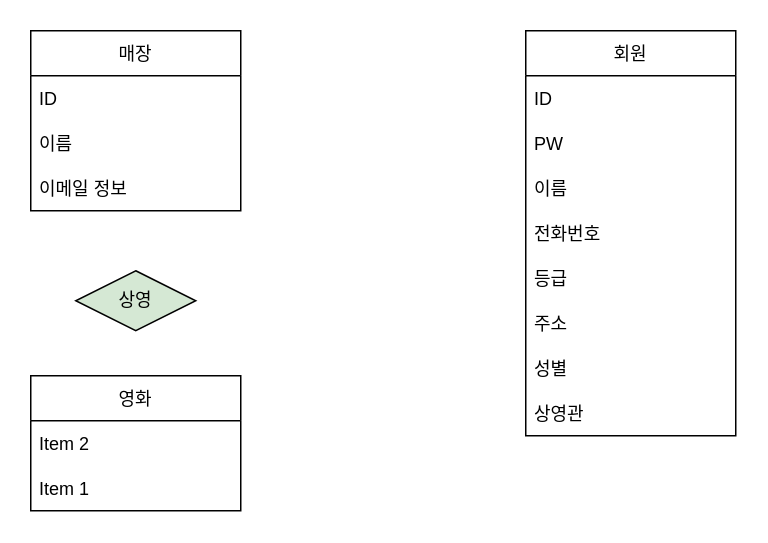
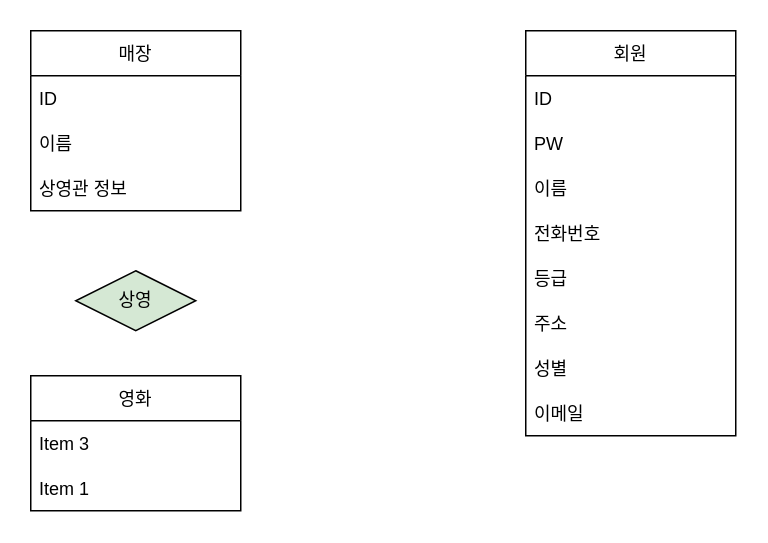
- <mxCell id="14" value="이메일 정보" style="text;strokeColor=none;fillColor=none;align=left;verticalAlign=middle;spacingLeft=4;spacingRight=4;overflow=hidden;points=[[0,0.5],[1,0.5]];portConstraint=eastwest;rotatable=0;" vertex="1" parent="11"><mxGeometry y="90" width="140" height="30" as="geometry" /></mxCell>
+ <mxCell id="14" value="상영관 정보" style="text;strokeColor=none;fillColor=none;align=left;verticalAlign=middle;spacingLeft=4;spacingRight=4;overflow=hidden;points=[[0,0.5],[1,0.5]];portConstraint=eastwest;rotatable=0;" vertex="1" parent="11"><mxGeometry y="90" width="140" height="30" as="geometry" /></mxCell>
- <mxCell id="10" value="상영관" style="text;strokeColor=none;fillColor=none;align=left;verticalAlign=middle;spacingLeft=4;spacingRight=4;overflow=hidden;points=[[0,0.5],[1,0.5]];portConstraint=eastwest;rotatable=0;" vertex="1" parent="2"><mxGeometry y="240" width="140" height="30" as="geometry" /></mxCell>
+ <mxCell id="10" value="이메일" style="text;strokeColor=none;fillColor=none;align=left;verticalAlign=middle;spacingLeft=4;spacingRight=4;overflow=hidden;points=[[0,0.5],[1,0.5]];portConstraint=eastwest;rotatable=0;" vertex="1" parent="2"><mxGeometry y="240" width="140" height="30" as="geometry" /></mxCell>
- <mxCell id="17" value="Item 2" style="text;strokeColor=none;fillColor=none;align=left;verticalAlign=middle;spacingLeft=4;spacingRight=4;overflow=hidden;points=[[0,0.5],[1,0.5]];portConstraint=eastwest;rotatable=0;" vertex="1" parent="16"><mxGeometry y="30" width="140" height="30" as="geometry" /></mxCell>
+ <mxCell id="17" value="Item 3" style="text;strokeColor=none;fillColor=none;align=left;verticalAlign=middle;spacingLeft=4;spacingRight=4;overflow=hidden;points=[[0,0.5],[1,0.5]];portConstraint=eastwest;rotatable=0;" vertex="1" parent="16"><mxGeometry y="30" width="140" height="30" as="geometry" /></mxCell>
